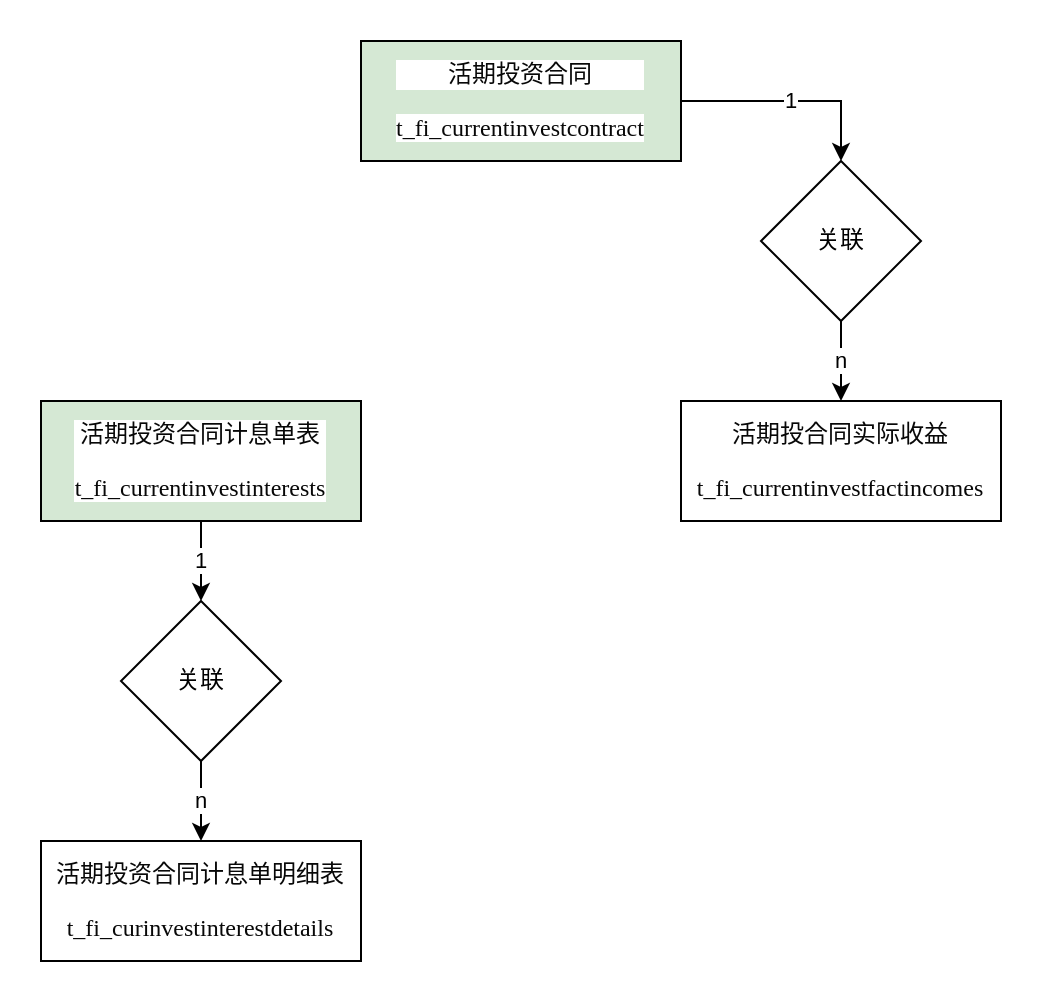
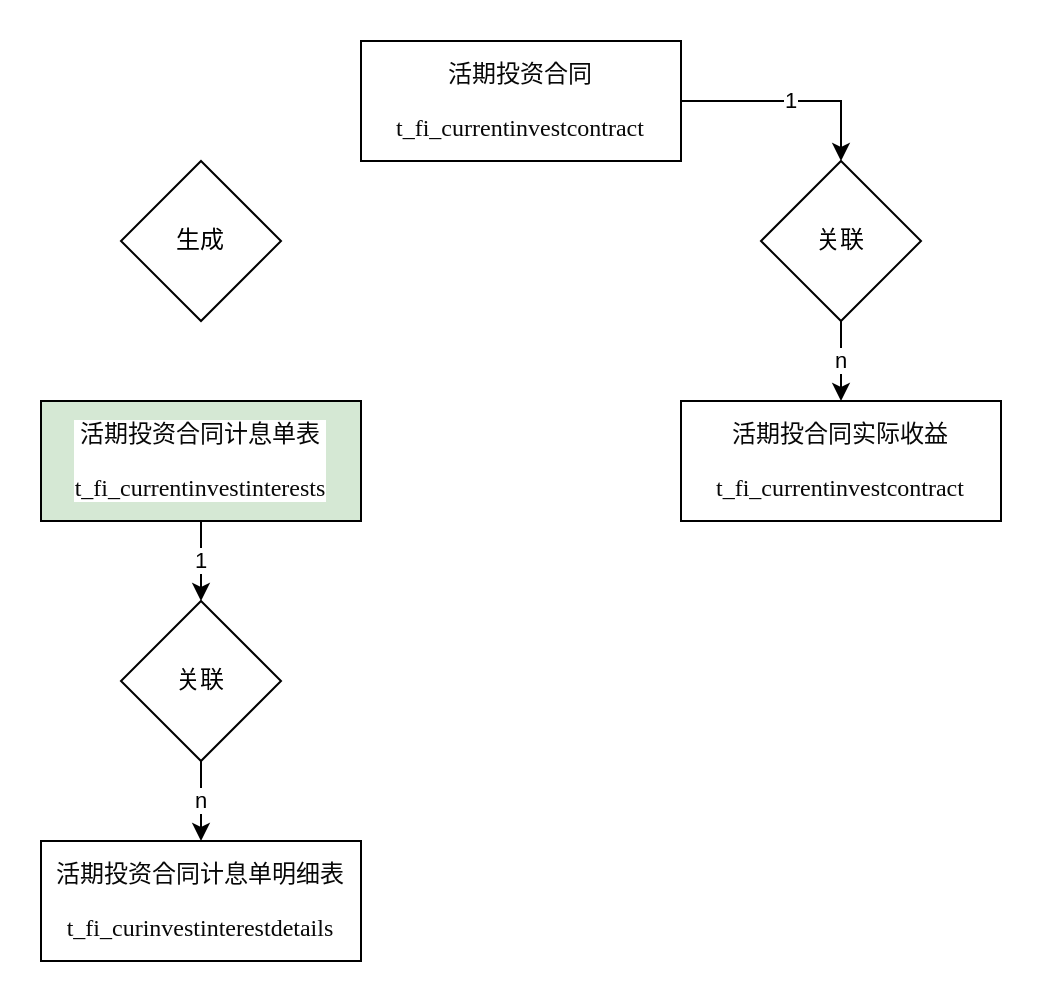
- <mxCell id="3" value="&lt;pre style=&quot;background-color:#ffffff;color:#080808;font-family:'Microsoft YaHei UI';font-size:9.0pt;&quot;&gt;活期投资合同&lt;/pre&gt;&lt;pre style=&quot;background-color:#ffffff;color:#080808;font-family:'Microsoft YaHei UI';font-size:9.0pt;&quot;&gt;t_fi_currentinvestcontract&lt;/pre&gt;" style="rounded=0;whiteSpace=wrap;html=1;fillColor=#d5e8d4;" vertex="1" parent="1"><mxGeometry x="180" y="20" width="160" height="60" as="geometry" /></mxCell>
+ <mxCell id="3" value="&lt;pre style=&quot;background-color:#ffffff;color:#080808;font-family:'Microsoft YaHei UI';font-size:9.0pt;&quot;&gt;活期投资合同&lt;/pre&gt;&lt;pre style=&quot;background-color:#ffffff;color:#080808;font-family:'Microsoft YaHei UI';font-size:9.0pt;&quot;&gt;t_fi_currentinvestcontract&lt;/pre&gt;" style="rounded=0;whiteSpace=wrap;html=1;" vertex="1" parent="1"><mxGeometry x="180" y="20" width="160" height="60" as="geometry" /></mxCell>
+ <mxCell id="8" value="生成" style="rhombus;whiteSpace=wrap;html=1;" vertex="1" parent="1"><mxGeometry x="60" y="80" width="80" height="80" as="geometry" /></mxCell>
- <mxCell id="6" value="&lt;pre style=&quot;background-color: rgb(255, 255, 255);&quot;&gt;&lt;pre style=&quot;&quot;&gt;&lt;font face=&quot;Microsoft YaHei UI&quot; color=&quot;#080808&quot;&gt;活期投合同实际收益&lt;span style=&quot;font-size: 9pt;&quot;&gt;&lt;br&gt;&lt;/span&gt;&lt;/font&gt;&lt;/pre&gt;&lt;pre style=&quot;color: rgb(8, 8, 8); font-family: &amp;quot;Microsoft YaHei UI&amp;quot;; font-size: 9pt;&quot;&gt;&lt;pre style=&quot;font-family: &amp;quot;Microsoft YaHei UI&amp;quot;; font-size: 9pt;&quot;&gt;t_fi_currentinvestfactincomes&lt;/pre&gt;&lt;/pre&gt;&lt;/pre&gt;" style="rounded=0;whiteSpace=wrap;html=1;" vertex="1" parent="1"><mxGeometry x="340" y="200" width="160" height="60" as="geometry" /></mxCell>
+ <mxCell id="6" value="&lt;pre style=&quot;background-color: rgb(255, 255, 255);&quot;&gt;&lt;pre style=&quot;&quot;&gt;&lt;font face=&quot;Microsoft YaHei UI&quot; color=&quot;#080808&quot;&gt;活期投合同实际收益&lt;span style=&quot;font-size: 9pt;&quot;&gt;&lt;br&gt;&lt;/span&gt;&lt;/font&gt;&lt;/pre&gt;&lt;pre style=&quot;color: rgb(8, 8, 8); font-family: &amp;quot;Microsoft YaHei UI&amp;quot;; font-size: 9pt;&quot;&gt;&lt;pre style=&quot;font-family: &amp;quot;Microsoft YaHei UI&amp;quot;; font-size: 9pt;&quot;&gt;t_fi_currentinvestcontract&lt;/pre&gt;&lt;/pre&gt;&lt;/pre&gt;" style="rounded=0;whiteSpace=wrap;html=1;" vertex="1" parent="1"><mxGeometry x="340" y="200" width="160" height="60" as="geometry" /></mxCell>
